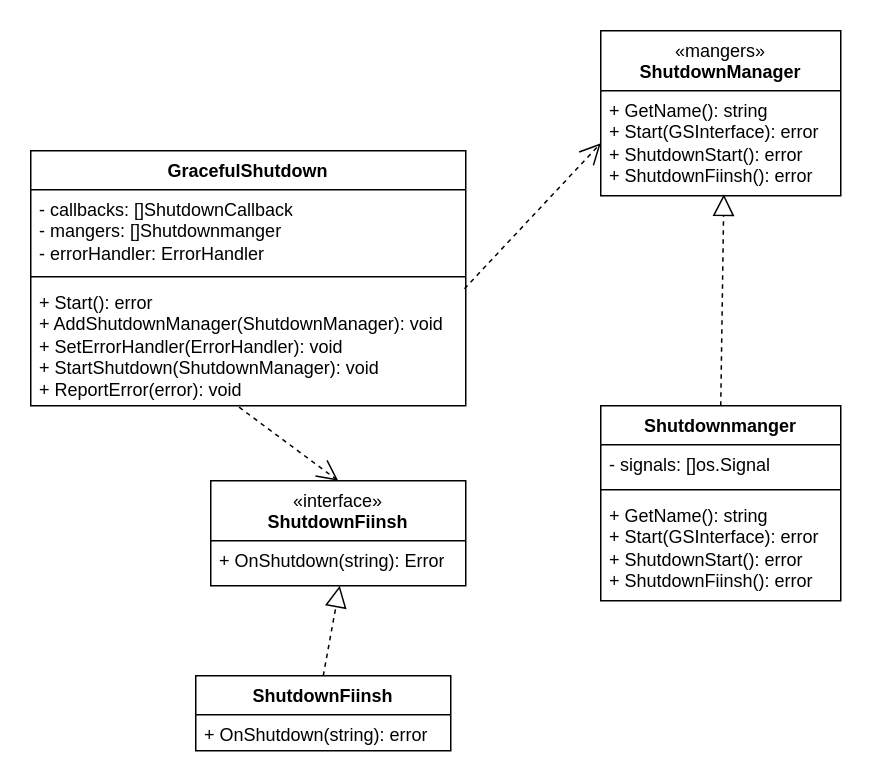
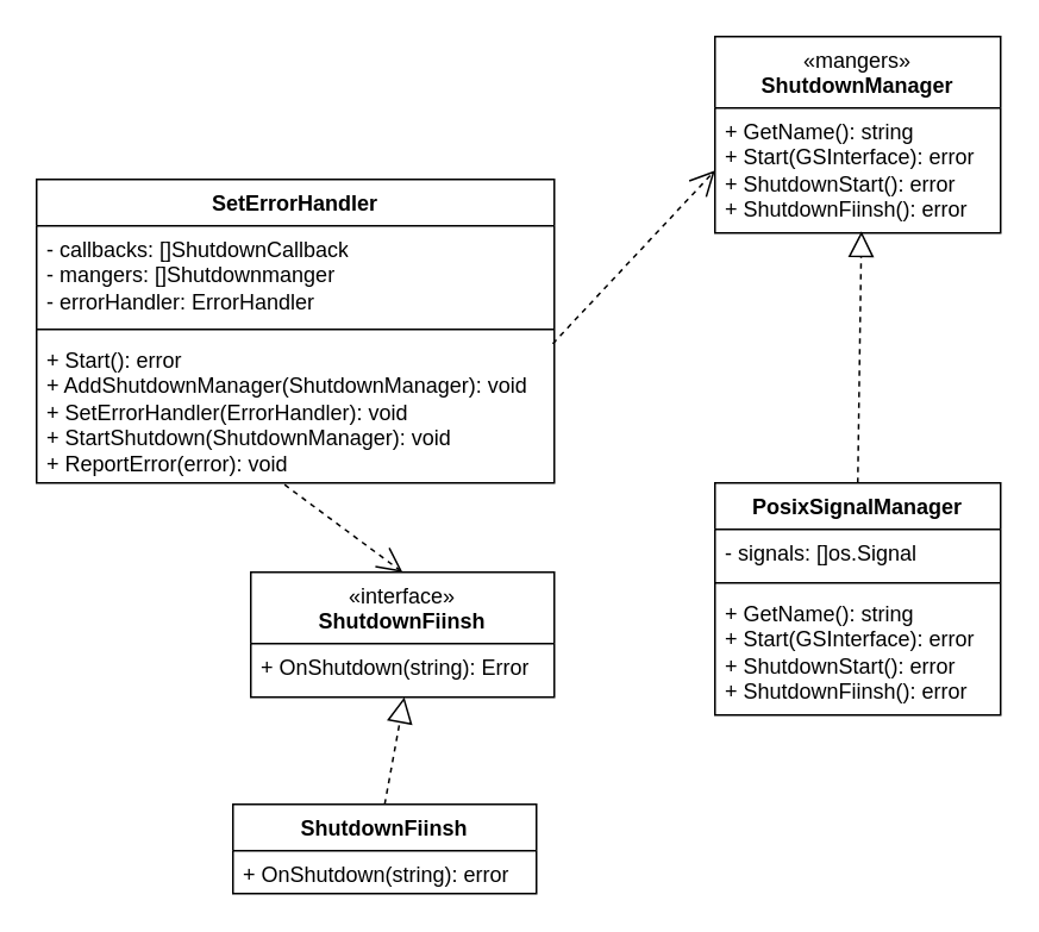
- <mxCell id="2" value="GracefulShutdown" style="swimlane;fontStyle=1;align=center;verticalAlign=top;childLayout=stackLayout;horizontal=1;startSize=26;horizontalStack=0;resizeParent=1;resizeParentMax=0;resizeLast=0;collapsible=1;marginBottom=0;whiteSpace=wrap;html=1;" vertex="1" parent="1"><mxGeometry x="20" y="100" width="290" height="170" as="geometry" /></mxCell>
+ <mxCell id="2" value="SetErrorHandler" style="swimlane;fontStyle=1;align=center;verticalAlign=top;childLayout=stackLayout;horizontal=1;startSize=26;horizontalStack=0;resizeParent=1;resizeParentMax=0;resizeLast=0;collapsible=1;marginBottom=0;whiteSpace=wrap;html=1;" vertex="1" parent="1"><mxGeometry x="20" y="100" width="290" height="170" as="geometry" /></mxCell>
- <mxCell id="8" value="Shutdownmanger" style="swimlane;fontStyle=1;align=center;verticalAlign=top;childLayout=stackLayout;horizontal=1;startSize=26;horizontalStack=0;resizeParent=1;resizeParentMax=0;resizeLast=0;collapsible=1;marginBottom=0;whiteSpace=wrap;html=1;" vertex="1" parent="1"><mxGeometry x="400" y="270" width="160" height="130" as="geometry" /></mxCell>
+ <mxCell id="8" value="PosixSignalManager" style="swimlane;fontStyle=1;align=center;verticalAlign=top;childLayout=stackLayout;horizontal=1;startSize=26;horizontalStack=0;resizeParent=1;resizeParentMax=0;resizeLast=0;collapsible=1;marginBottom=0;whiteSpace=wrap;html=1;" vertex="1" parent="1"><mxGeometry x="400" y="270" width="160" height="130" as="geometry" /></mxCell>
